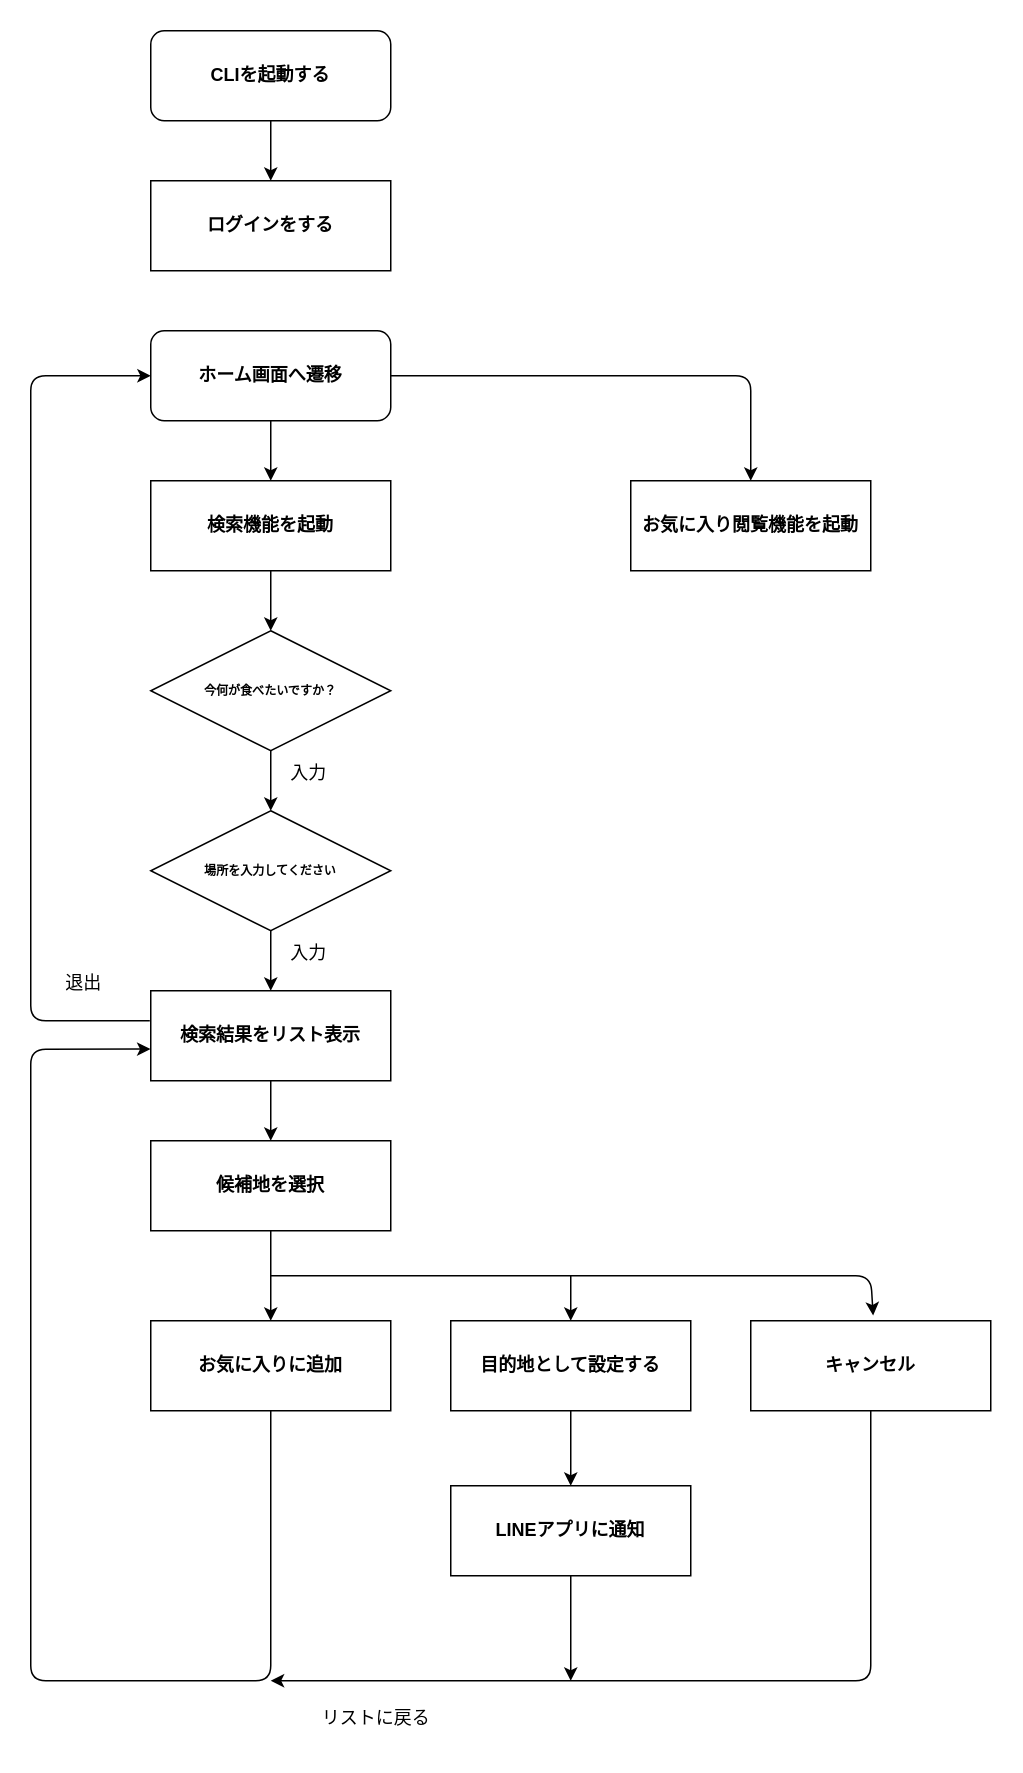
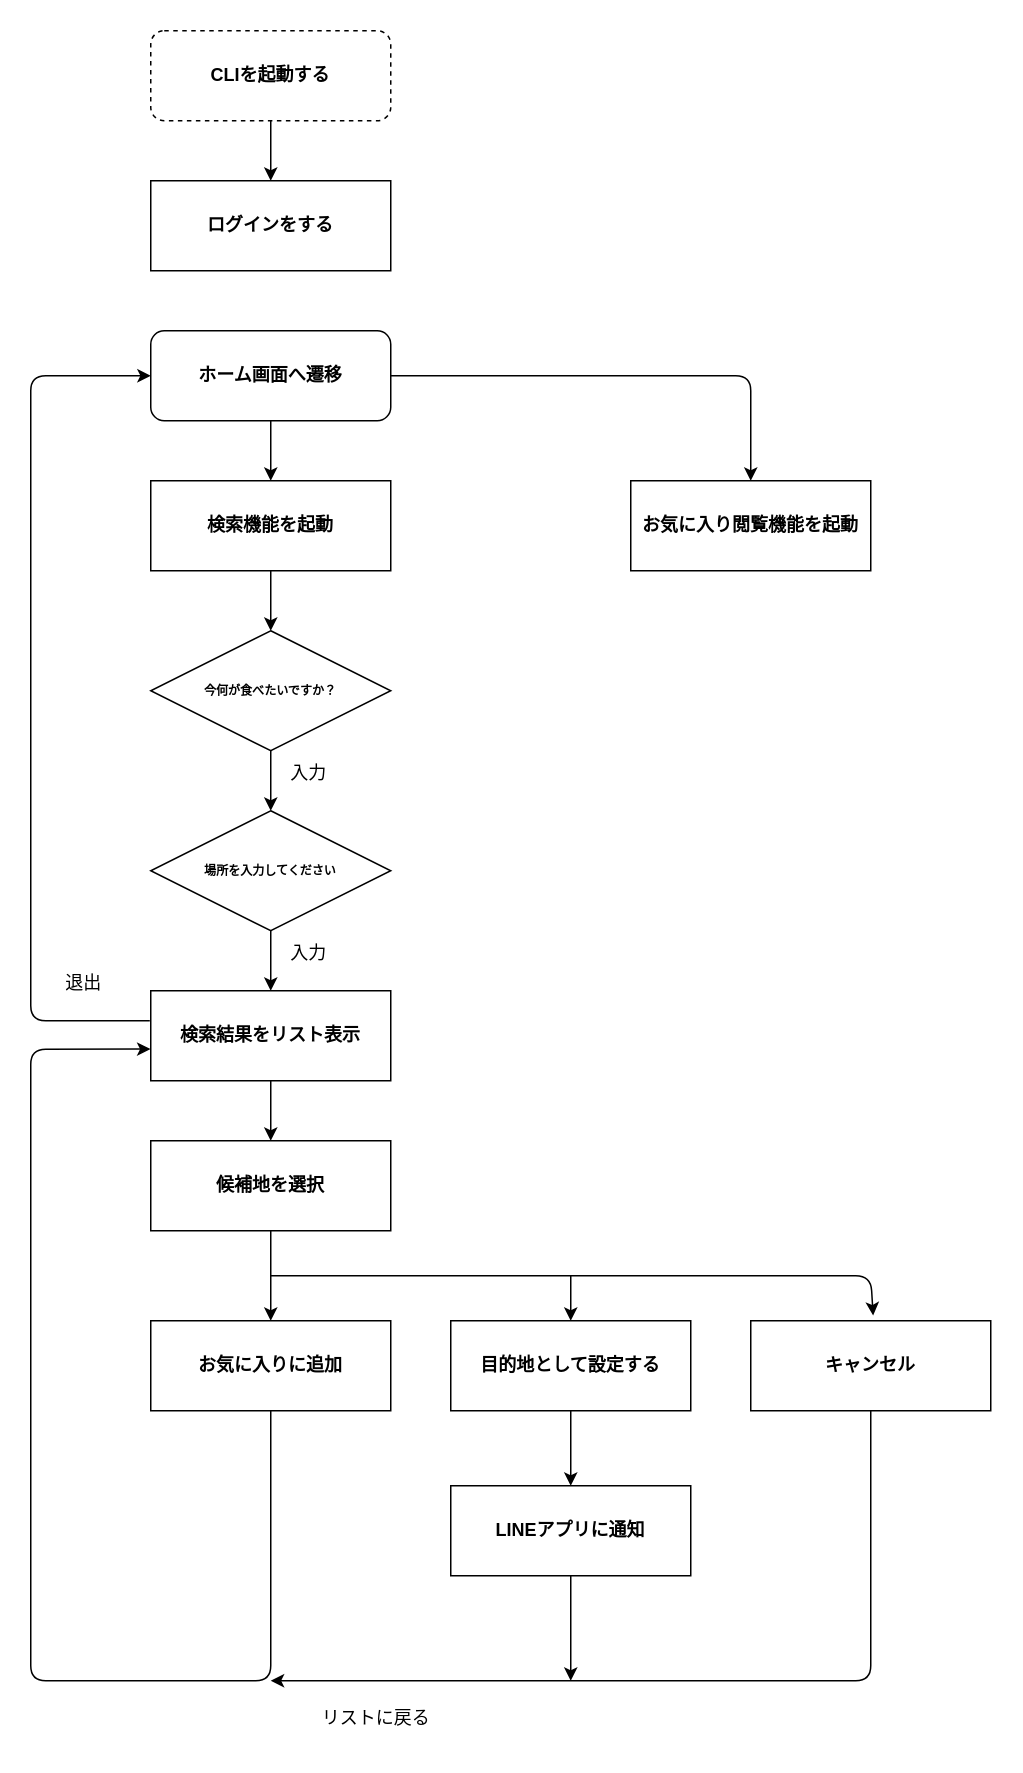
- <mxCell id="3" value="&lt;h4&gt;CLIを起動する&lt;/h4&gt;" style="rounded=1;whiteSpace=wrap;html=1;" vertex="1" parent="1"><mxGeometry x="100" y="20" width="160" height="60" as="geometry" /></mxCell>
+ <mxCell id="3" value="&lt;h4&gt;CLIを起動する&lt;/h4&gt;" style="rounded=1;whiteSpace=wrap;html=1;dashed=1;" vertex="1" parent="1"><mxGeometry x="100" y="20" width="160" height="60" as="geometry" /></mxCell>
